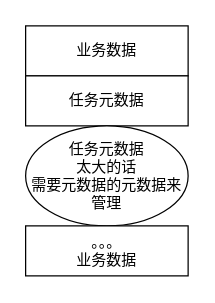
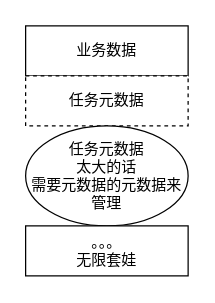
- <mxCell id="3" value="任务元数据" style="rounded=0;whiteSpace=wrap;html=1;" vertex="1" parent="1"><mxGeometry x="20" y="60" width="130" height="40" as="geometry" /></mxCell>
+ <mxCell id="3" value="任务元数据" style="rounded=0;whiteSpace=wrap;html=1;dashed=1;" vertex="1" parent="1"><mxGeometry x="20" y="60" width="130" height="40" as="geometry" /></mxCell>
- <mxCell id="5" value="。。。&lt;br&gt;业务数据" style="rounded=0;whiteSpace=wrap;html=1;" vertex="1" parent="1"><mxGeometry x="20" y="180" width="130" height="40" as="geometry" /></mxCell>
+ <mxCell id="5" value="。。。&lt;br&gt;无限套娃" style="rounded=0;whiteSpace=wrap;html=1;" vertex="1" parent="1"><mxGeometry x="20" y="180" width="130" height="40" as="geometry" /></mxCell>
